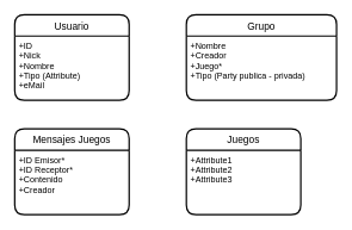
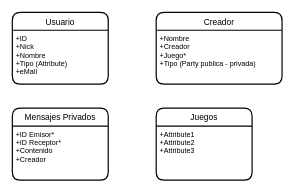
- <mxCell id="4" value="Grupo" style="swimlane;childLayout=stackLayout;horizontal=1;startSize=30;horizontalStack=0;rounded=1;fontSize=14;fontStyle=0;strokeWidth=2;resizeParent=0;resizeLast=1;shadow=0;dashed=0;align=center;" vertex="1" parent="1"><mxGeometry x="260" y="20" width="210" height="120" as="geometry" /></mxCell>
+ <mxCell id="4" value="Creador" style="swimlane;childLayout=stackLayout;horizontal=1;startSize=30;horizontalStack=0;rounded=1;fontSize=14;fontStyle=0;strokeWidth=2;resizeParent=0;resizeLast=1;shadow=0;dashed=0;align=center;" vertex="1" parent="1"><mxGeometry x="260" y="20" width="210" height="120" as="geometry" /></mxCell>
- <mxCell id="8" value="Mensajes Juegos" style="swimlane;childLayout=stackLayout;horizontal=1;startSize=30;horizontalStack=0;rounded=1;fontSize=14;fontStyle=0;strokeWidth=2;resizeParent=0;resizeLast=1;shadow=0;dashed=0;align=center;" vertex="1" parent="1"><mxGeometry x="20" y="180" width="160" height="120" as="geometry" /></mxCell>
+ <mxCell id="8" value="Mensajes Privados" style="swimlane;childLayout=stackLayout;horizontal=1;startSize=30;horizontalStack=0;rounded=1;fontSize=14;fontStyle=0;strokeWidth=2;resizeParent=0;resizeLast=1;shadow=0;dashed=0;align=center;" vertex="1" parent="1"><mxGeometry x="20" y="180" width="160" height="120" as="geometry" /></mxCell>
